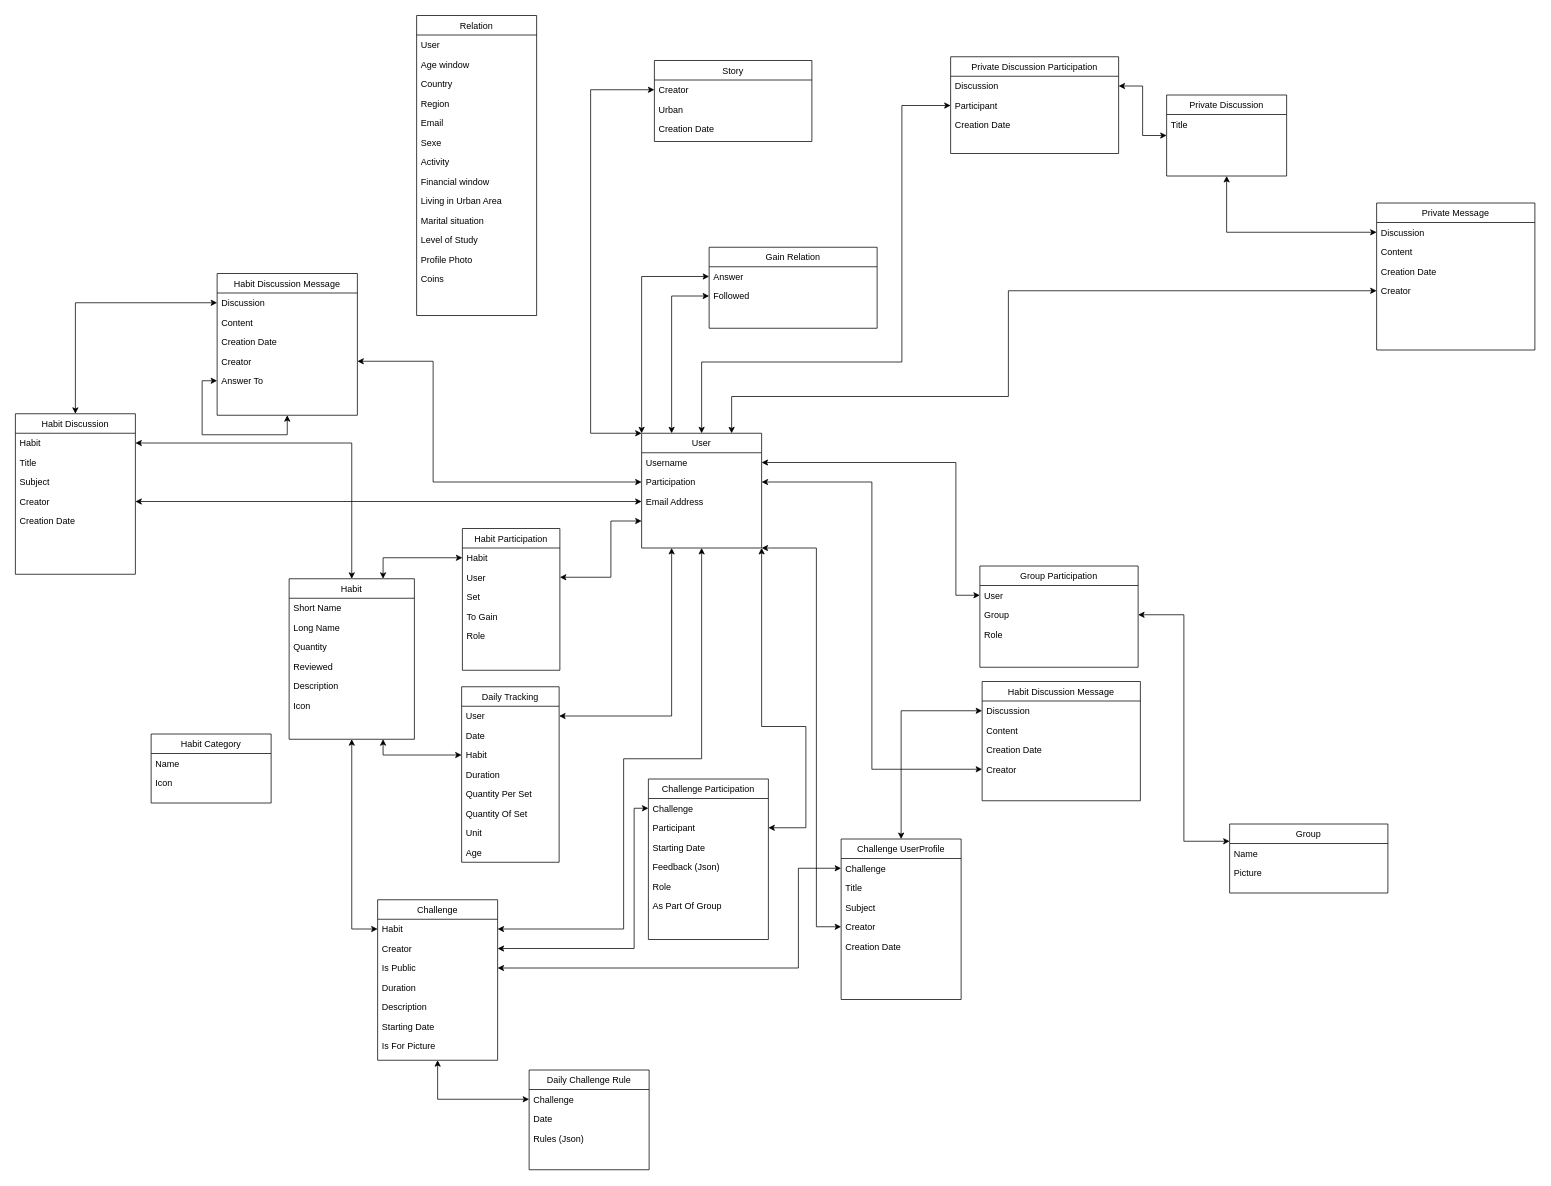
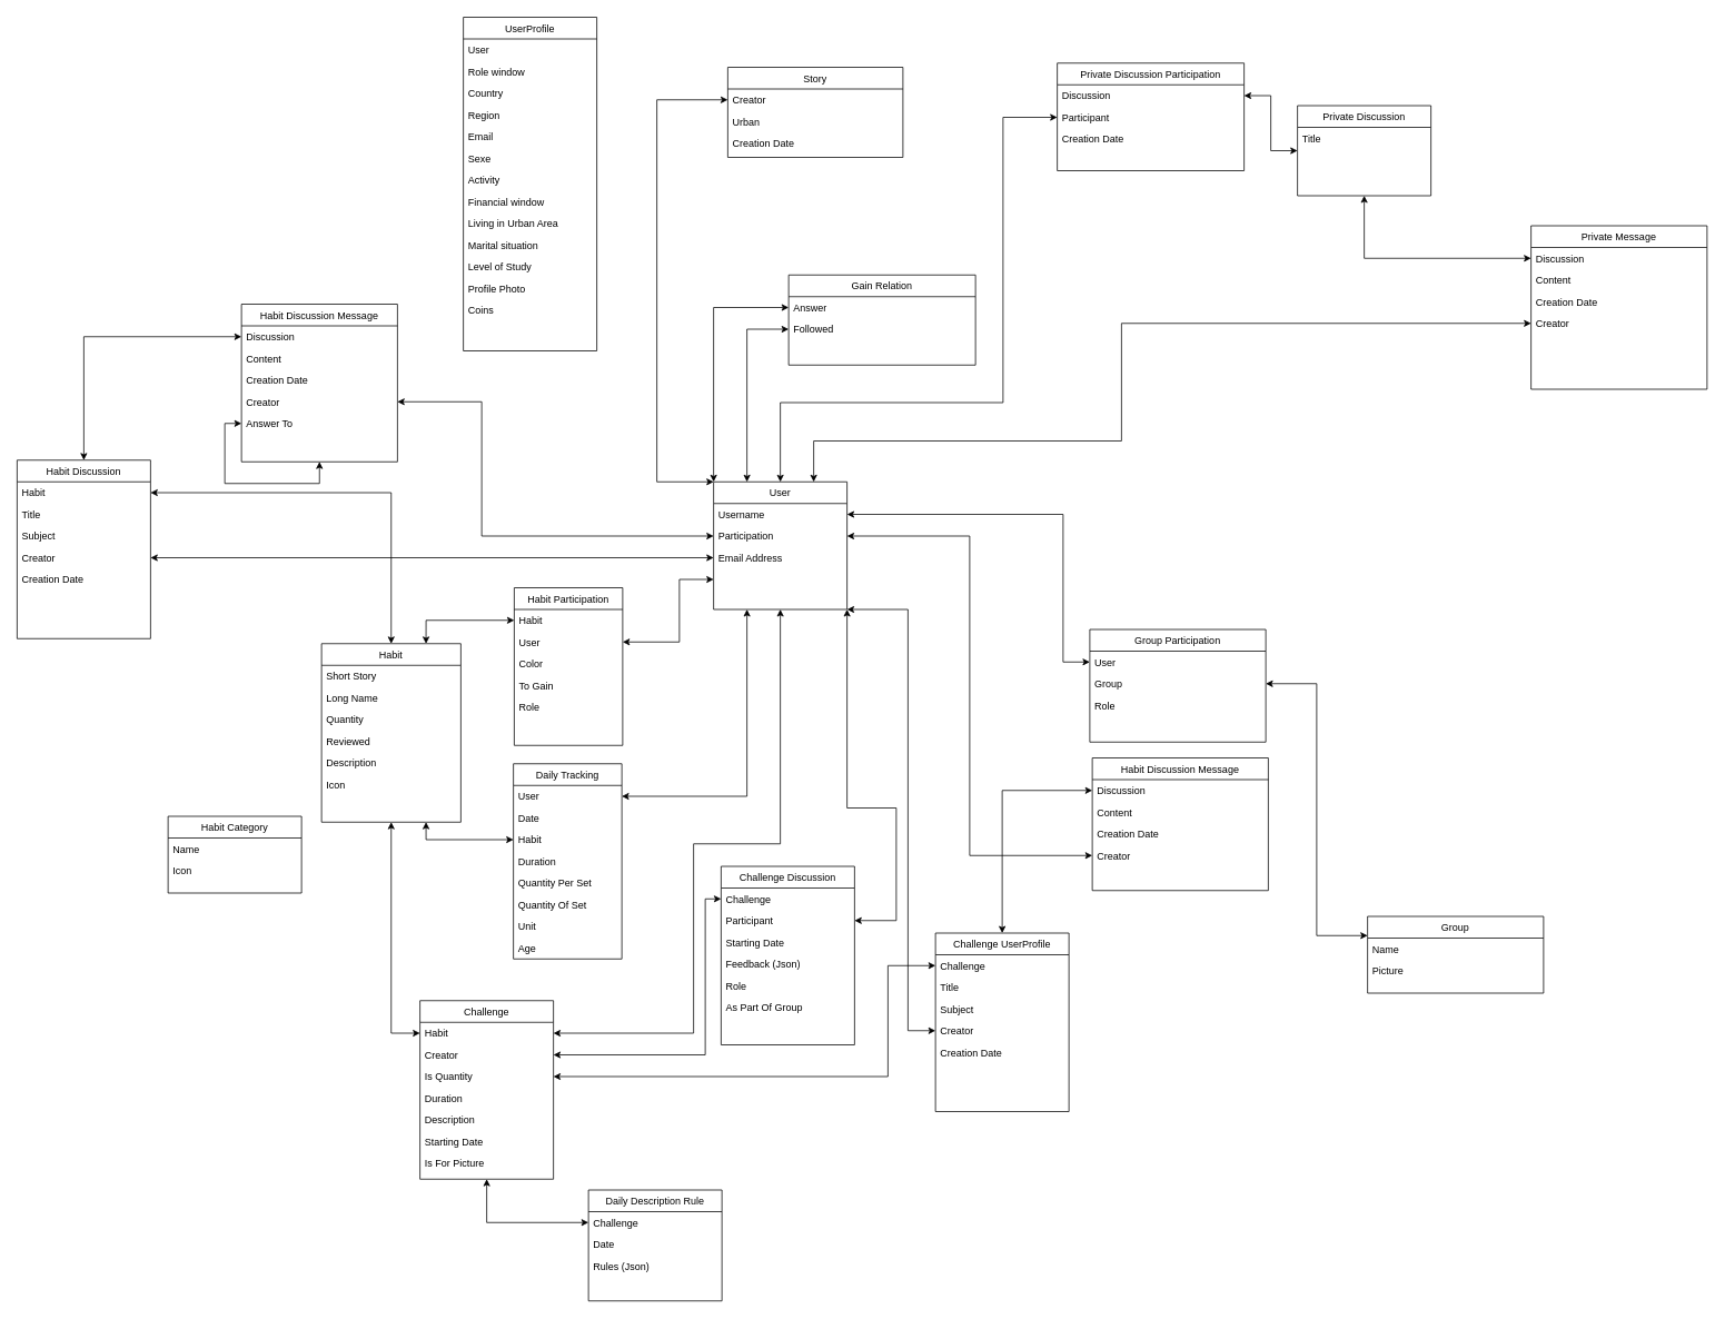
- <mxCell id="16" value="Relation" style="swimlane;fontStyle=0;align=center;verticalAlign=top;childLayout=stackLayout;horizontal=1;startSize=26;horizontalStack=0;resizeParent=1;resizeLast=0;collapsible=1;marginBottom=0;rounded=0;shadow=0;strokeWidth=1;" parent="1" vertex="1"><mxGeometry x="555" y="20" width="160" height="400" as="geometry"><mxRectangle x="550" y="140" width="160" height="26" as="alternateBounds" /></mxGeometry></mxCell>
+ <mxCell id="16" value="UserProfile" style="swimlane;fontStyle=0;align=center;verticalAlign=top;childLayout=stackLayout;horizontal=1;startSize=26;horizontalStack=0;resizeParent=1;resizeLast=0;collapsible=1;marginBottom=0;rounded=0;shadow=0;strokeWidth=1;" parent="1" vertex="1"><mxGeometry x="555" y="20" width="160" height="400" as="geometry"><mxRectangle x="550" y="140" width="160" height="26" as="alternateBounds" /></mxGeometry></mxCell>
- <mxCell id="18" value="Age window" style="text;align=left;verticalAlign=top;spacingLeft=4;spacingRight=4;overflow=hidden;rotatable=0;points=[[0,0.5],[1,0.5]];portConstraint=eastwest;" parent="16" vertex="1"><mxGeometry y="52" width="160" height="26" as="geometry" /></mxCell>
+ <mxCell id="18" value="Role window" style="text;align=left;verticalAlign=top;spacingLeft=4;spacingRight=4;overflow=hidden;rotatable=0;points=[[0,0.5],[1,0.5]];portConstraint=eastwest;" parent="16" vertex="1"><mxGeometry y="52" width="160" height="26" as="geometry" /></mxCell>
- <mxCell id="117" value="Set" style="text;align=left;verticalAlign=top;spacingLeft=4;spacingRight=4;overflow=hidden;rotatable=0;points=[[0,0.5],[1,0.5]];portConstraint=eastwest;fontStyle=0" parent="114" vertex="1"><mxGeometry y="78" width="130" height="26" as="geometry" /></mxCell>
+ <mxCell id="117" value="Color" style="text;align=left;verticalAlign=top;spacingLeft=4;spacingRight=4;overflow=hidden;rotatable=0;points=[[0,0.5],[1,0.5]];portConstraint=eastwest;fontStyle=0" parent="114" vertex="1"><mxGeometry y="78" width="130" height="26" as="geometry" /></mxCell>
- <mxCell id="7" value="Short Name" style="text;align=left;verticalAlign=top;spacingLeft=4;spacingRight=4;overflow=hidden;rotatable=0;points=[[0,0.5],[1,0.5]];portConstraint=eastwest;" parent="6" vertex="1"><mxGeometry y="26" width="167" height="26" as="geometry" /></mxCell>
+ <mxCell id="7" value="Short Story" style="text;align=left;verticalAlign=top;spacingLeft=4;spacingRight=4;overflow=hidden;rotatable=0;points=[[0,0.5],[1,0.5]];portConstraint=eastwest;" parent="6" vertex="1"><mxGeometry y="26" width="167" height="26" as="geometry" /></mxCell>
- <mxCell id="61" value="Challenge Participation" style="swimlane;fontStyle=0;align=center;verticalAlign=top;childLayout=stackLayout;horizontal=1;startSize=26;horizontalStack=0;resizeParent=1;resizeLast=0;collapsible=1;marginBottom=0;rounded=0;shadow=0;strokeWidth=1;" parent="1" vertex="1"><mxGeometry x="864" y="1038" width="160" height="214" as="geometry"><mxRectangle x="130" y="380" width="160" height="26" as="alternateBounds" /></mxGeometry></mxCell>
+ <mxCell id="61" value="Challenge Discussion" style="swimlane;fontStyle=0;align=center;verticalAlign=top;childLayout=stackLayout;horizontal=1;startSize=26;horizontalStack=0;resizeParent=1;resizeLast=0;collapsible=1;marginBottom=0;rounded=0;shadow=0;strokeWidth=1;" parent="1" vertex="1"><mxGeometry x="864" y="1038" width="160" height="214" as="geometry"><mxRectangle x="130" y="380" width="160" height="26" as="alternateBounds" /></mxGeometry></mxCell>
- <mxCell id="43" value="Is Public" style="text;align=left;verticalAlign=top;spacingLeft=4;spacingRight=4;overflow=hidden;rotatable=0;points=[[0,0.5],[1,0.5]];portConstraint=eastwest;fontStyle=0" parent="40" vertex="1"><mxGeometry y="78" width="160" height="26" as="geometry" /></mxCell>
+ <mxCell id="43" value="Is Quantity" style="text;align=left;verticalAlign=top;spacingLeft=4;spacingRight=4;overflow=hidden;rotatable=0;points=[[0,0.5],[1,0.5]];portConstraint=eastwest;fontStyle=0" parent="40" vertex="1"><mxGeometry y="78" width="160" height="26" as="geometry" /></mxCell>
- <mxCell id="133" value="Daily Challenge Rule" style="swimlane;fontStyle=0;align=center;verticalAlign=top;childLayout=stackLayout;horizontal=1;startSize=26;horizontalStack=0;resizeParent=1;resizeLast=0;collapsible=1;marginBottom=0;rounded=0;shadow=0;strokeWidth=1;" parent="1" vertex="1"><mxGeometry x="705" y="1426" width="160" height="133" as="geometry"><mxRectangle x="130" y="380" width="160" height="26" as="alternateBounds" /></mxGeometry></mxCell>
+ <mxCell id="133" value="Daily Description Rule" style="swimlane;fontStyle=0;align=center;verticalAlign=top;childLayout=stackLayout;horizontal=1;startSize=26;horizontalStack=0;resizeParent=1;resizeLast=0;collapsible=1;marginBottom=0;rounded=0;shadow=0;strokeWidth=1;" parent="1" vertex="1"><mxGeometry x="705" y="1426" width="160" height="133" as="geometry"><mxRectangle x="130" y="380" width="160" height="26" as="alternateBounds" /></mxGeometry></mxCell>
